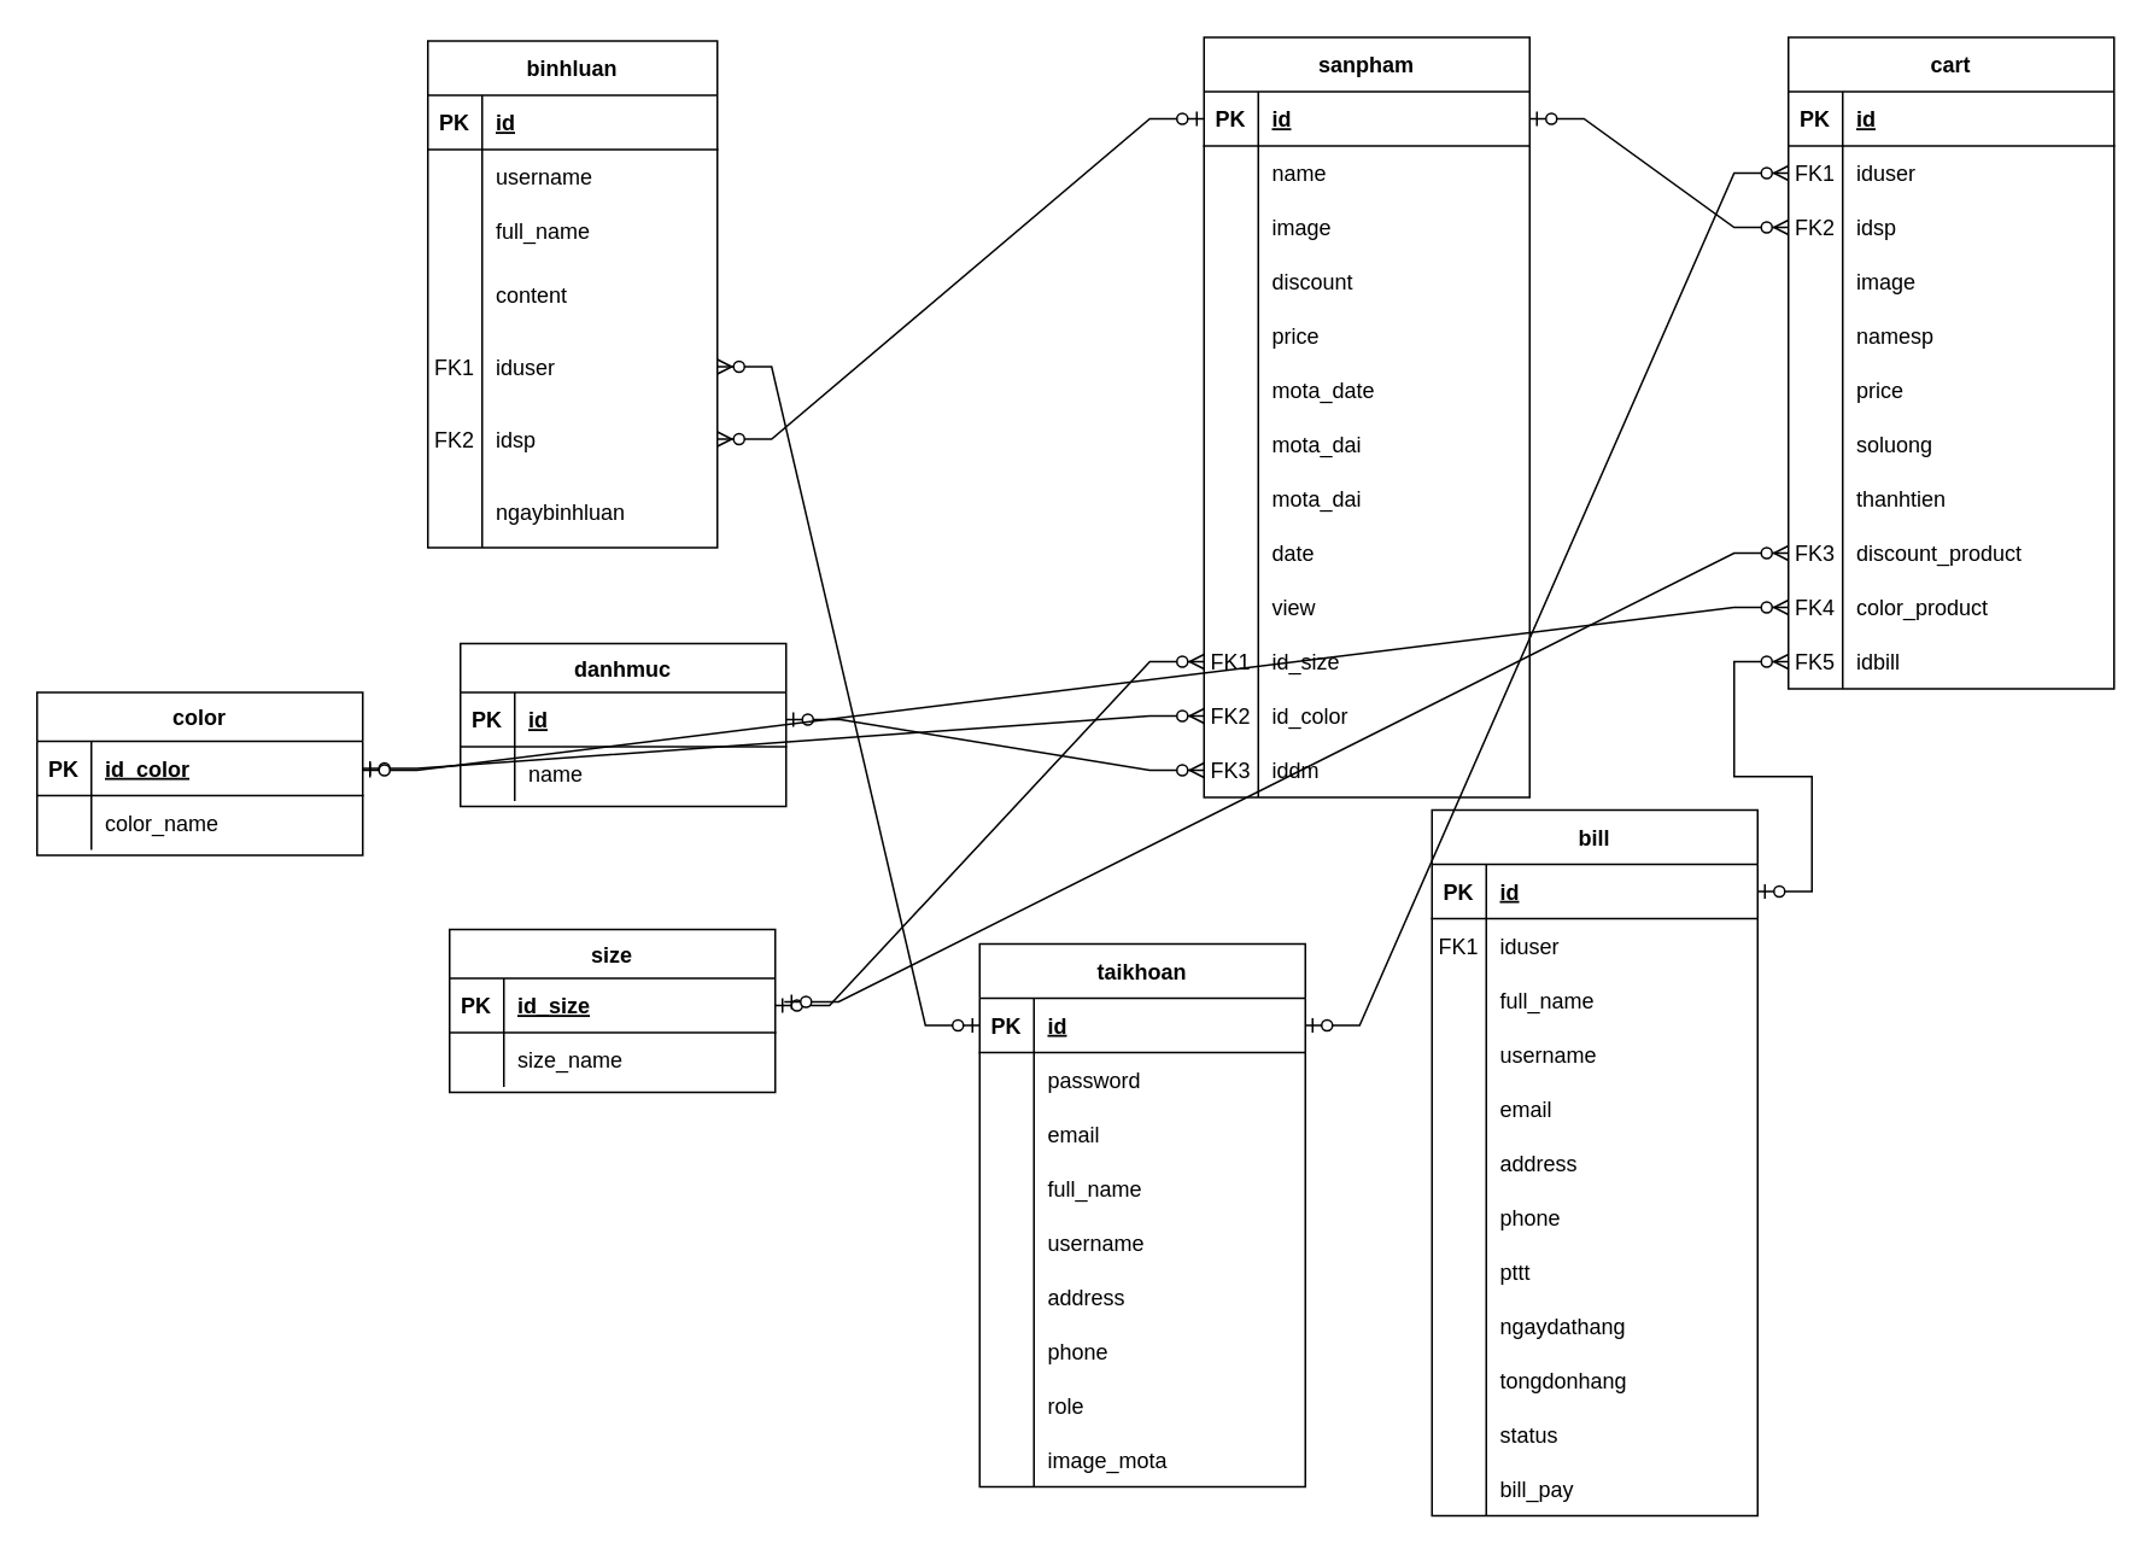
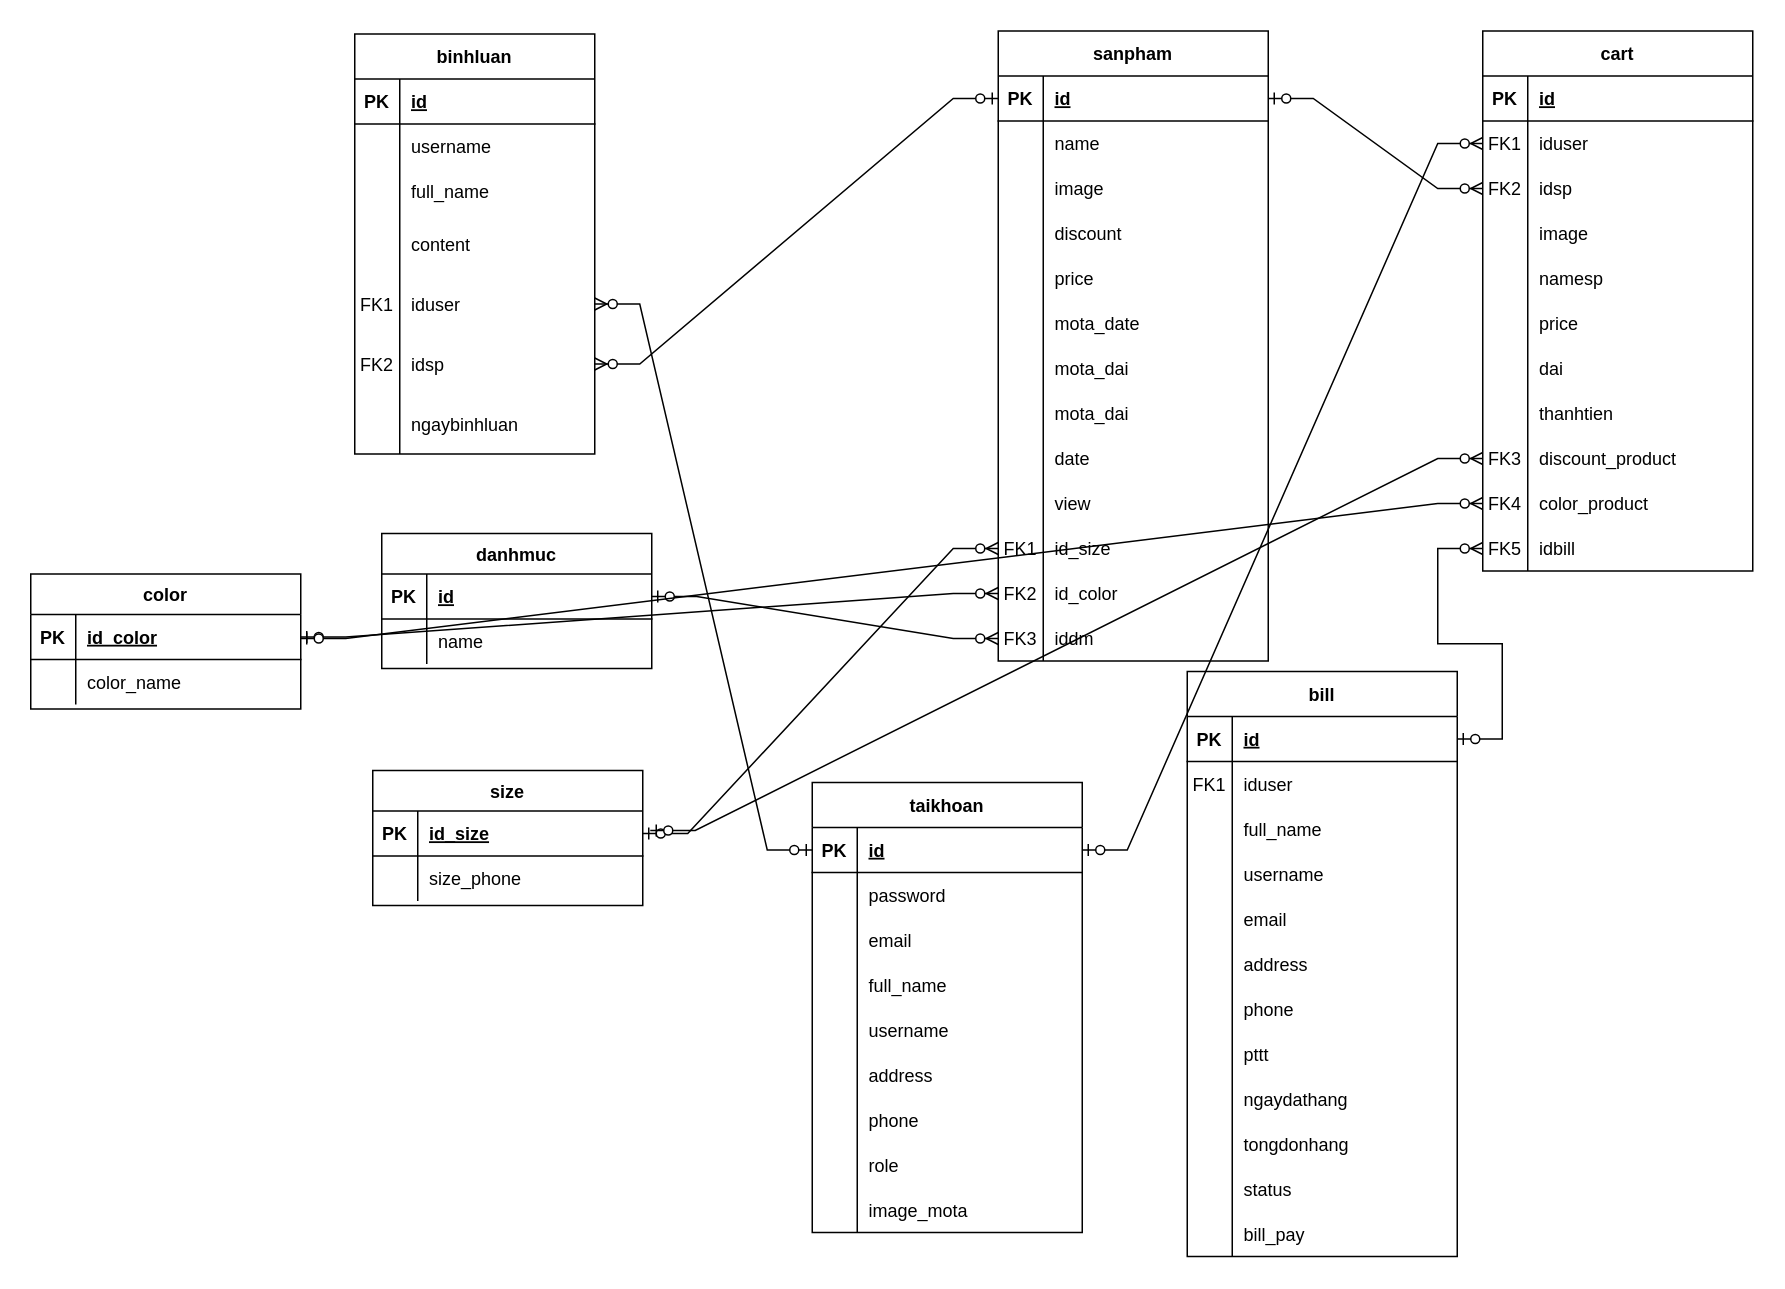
- <mxCell id="92" value="soluong" style="shape=partialRectangle;connectable=0;fillColor=none;top=0;left=0;bottom=0;right=0;align=left;spacingLeft=6;overflow=hidden;" parent="90" vertex="1"><mxGeometry x="30" width="150" height="30" as="geometry"><mxRectangle width="150" height="30" as="alternateBounds" /></mxGeometry></mxCell>
+ <mxCell id="92" value="dai" style="shape=partialRectangle;connectable=0;fillColor=none;top=0;left=0;bottom=0;right=0;align=left;spacingLeft=6;overflow=hidden;" parent="90" vertex="1"><mxGeometry x="30" width="150" height="30" as="geometry"><mxRectangle width="150" height="30" as="alternateBounds" /></mxGeometry></mxCell>
- <mxCell id="189" value="size_name" style="shape=partialRectangle;connectable=0;fillColor=none;top=0;left=0;bottom=0;right=0;align=left;spacingLeft=6;overflow=hidden;" vertex="1" parent="187"><mxGeometry x="30" width="150" height="30" as="geometry"><mxRectangle width="150" height="30" as="alternateBounds" /></mxGeometry></mxCell>
+ <mxCell id="189" value="size_phone" style="shape=partialRectangle;connectable=0;fillColor=none;top=0;left=0;bottom=0;right=0;align=left;spacingLeft=6;overflow=hidden;" vertex="1" parent="187"><mxGeometry x="30" width="150" height="30" as="geometry"><mxRectangle width="150" height="30" as="alternateBounds" /></mxGeometry></mxCell>
